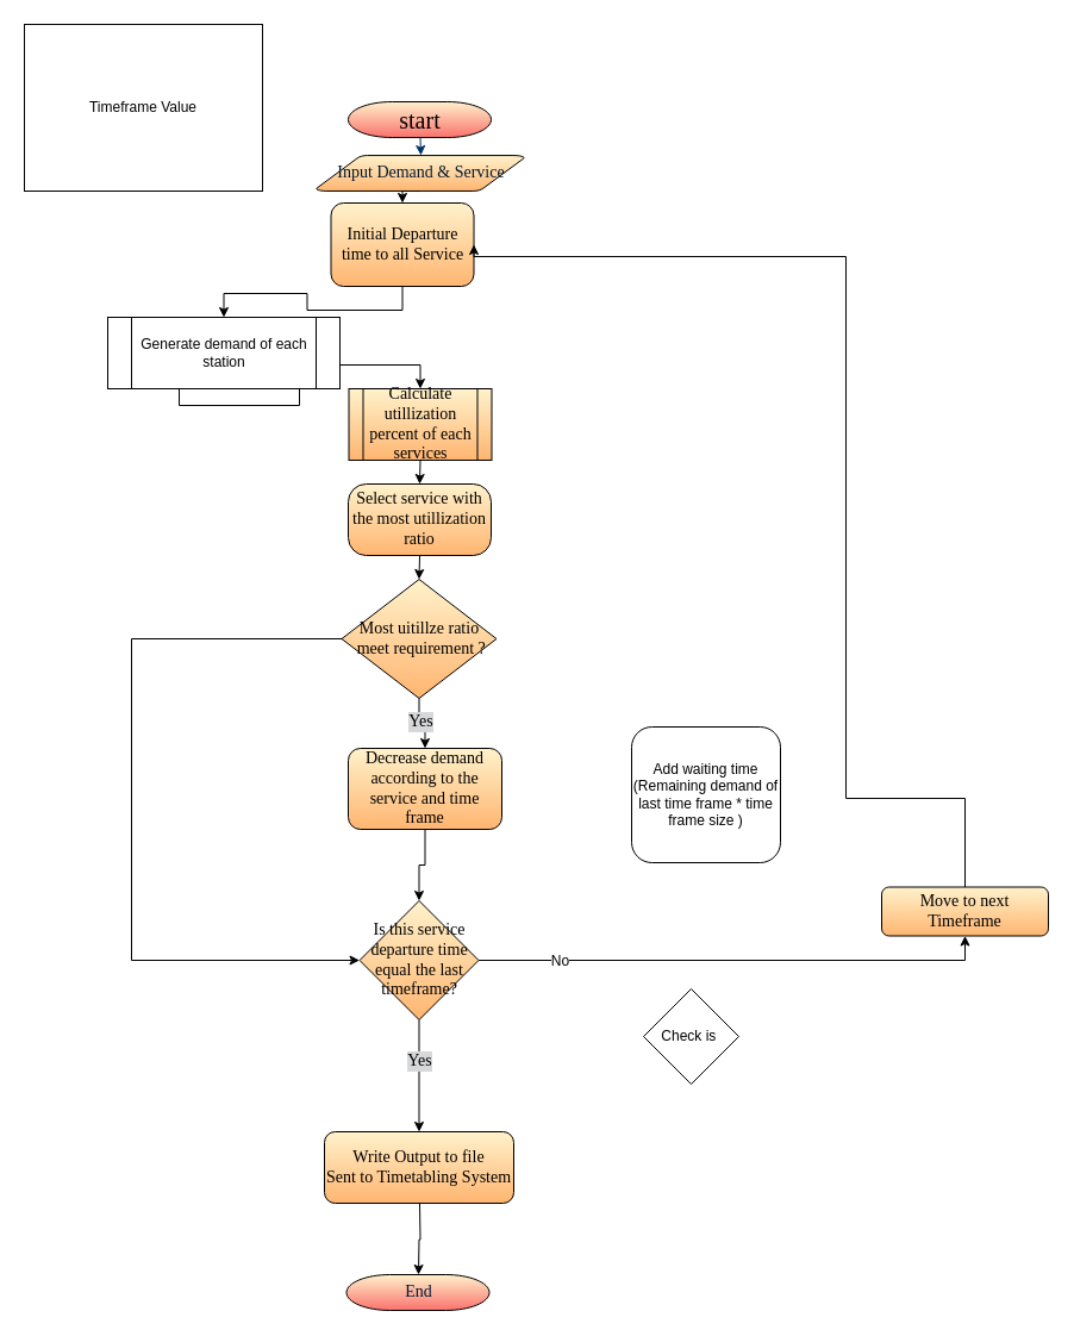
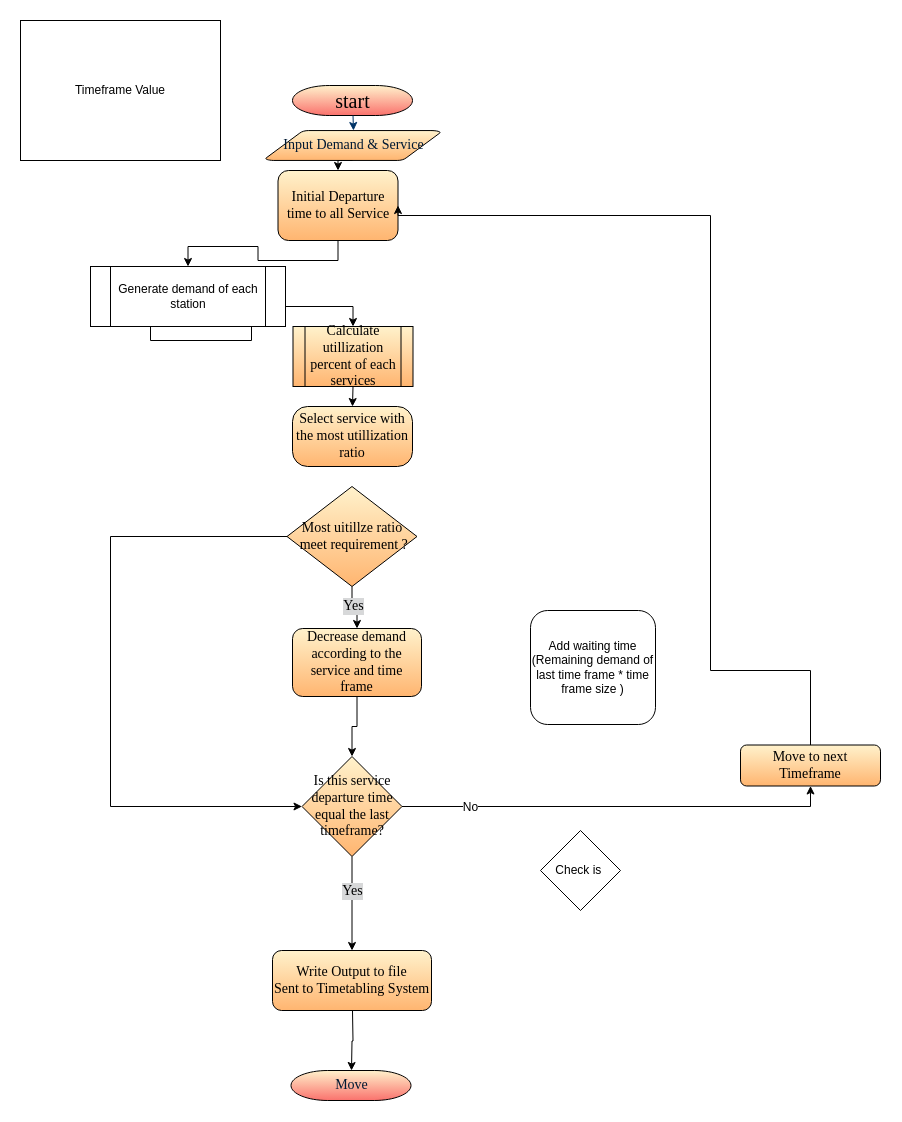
- <mxCell id="26" style="edgeStyle=orthogonalEdgeStyle;rounded=0;orthogonalLoop=1;jettySize=auto;html=1;exitX=0.5;exitY=1;exitDx=0;exitDy=0;entryX=0.5;entryY=0;entryDx=0;entryDy=0;fontFamily=Times New Roman;spacing=2;fontSize=14;labelBorderColor=none;" parent="1" source="27" target="23" edge="1"><mxGeometry relative="1" as="geometry" /></mxCell>
- <mxCell id="15" value="End" style="shape=mxgraph.flowchart.terminator;fillColor=#FFF2CC;strokeColor=#000000;strokeWidth=1;gradientColor=#FA726D;gradientDirection=south;fontColor=#001933;fontStyle=0;html=1;fontFamily=Times New Roman;spacing=2;fontSize=14;labelBorderColor=none;" parent="1" vertex="1"><mxGeometry x="290.5" y="1070" width="120" height="30" as="geometry" /></mxCell>
+ <mxCell id="15" value="Move" style="shape=mxgraph.flowchart.terminator;fillColor=#FFF2CC;strokeColor=#000000;strokeWidth=1;gradientColor=#FA726D;gradientDirection=south;fontColor=#001933;fontStyle=0;html=1;fontFamily=Times New Roman;spacing=2;fontSize=14;labelBorderColor=none;" parent="1" vertex="1"><mxGeometry x="290.5" y="1070" width="120" height="30" as="geometry" /></mxCell>
